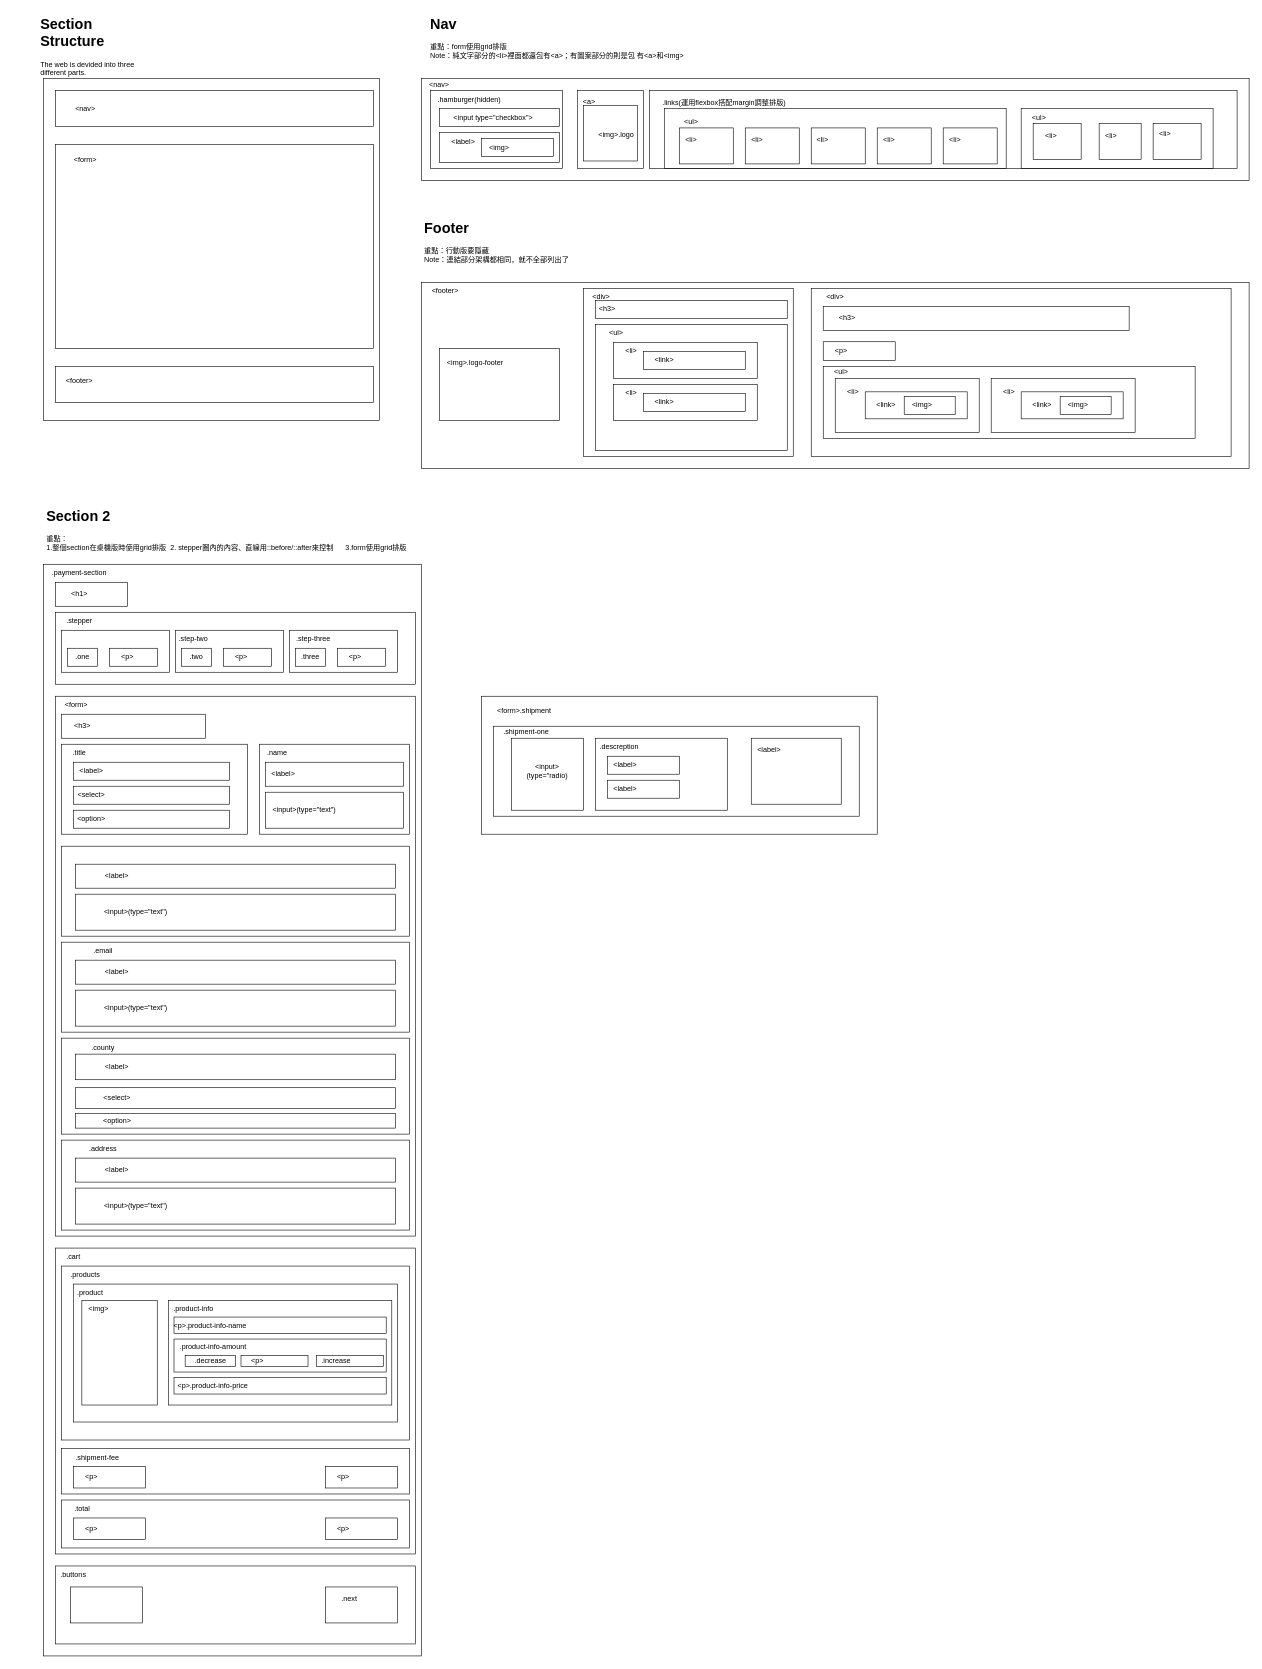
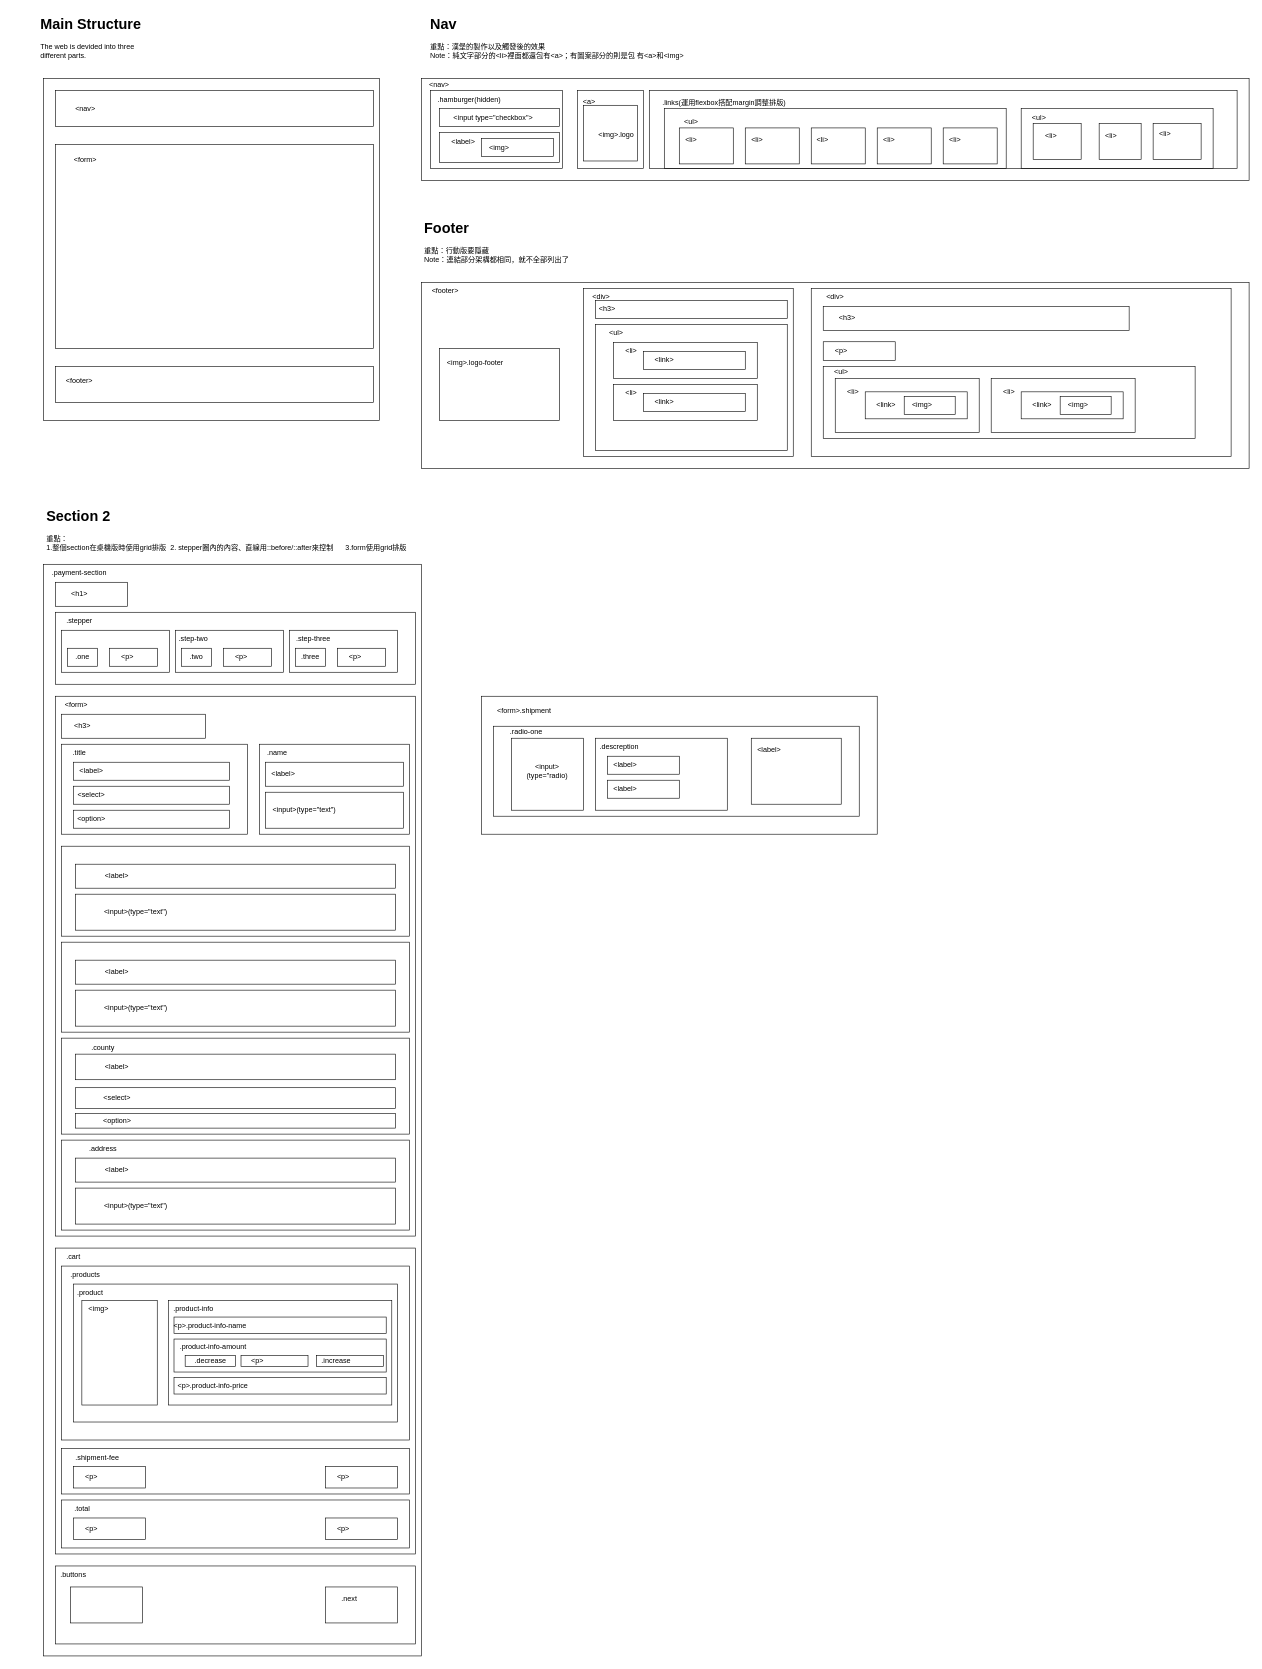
- <mxCell id="9" value="&lt;h1&gt;Section Structure&amp;nbsp;&lt;/h1&gt;&lt;p&gt;The web is devided into three different parts.&lt;/p&gt;" style="text;html=1;strokeColor=none;fillColor=none;spacing=5;spacingTop=-20;whiteSpace=wrap;overflow=hidden;rounded=0;" parent="1" vertex="1"><mxGeometry x="62" y="20" width="190" height="120" as="geometry" /></mxCell>
+ <mxCell id="9" value="&lt;h1&gt;Main Structure&amp;nbsp;&lt;/h1&gt;&lt;p&gt;The web is devided into three different parts.&lt;/p&gt;" style="text;html=1;strokeColor=none;fillColor=none;spacing=5;spacingTop=-20;whiteSpace=wrap;overflow=hidden;rounded=0;" parent="1" vertex="1"><mxGeometry x="62" y="20" width="190" height="120" as="geometry" /></mxCell>
- <mxCell id="11" value="&lt;h1&gt;Nav&lt;/h1&gt;&lt;div&gt;重點：form使用grid排版&lt;/div&gt;&lt;div&gt;Note：純文字部分的&amp;lt;li&amp;gt;裡面都還包有&amp;lt;a&amp;gt;；有圖案部分的則是包 有&amp;lt;a&amp;gt;和&amp;lt;img&amp;gt;&lt;/div&gt;" style="text;html=1;strokeColor=none;fillColor=none;spacing=5;spacingTop=-20;whiteSpace=wrap;overflow=hidden;rounded=0;" parent="10" vertex="1"><mxGeometry x="712" y="20" width="470" height="120" as="geometry" /></mxCell>
+ <mxCell id="11" value="&lt;h1&gt;Nav&lt;/h1&gt;&lt;div&gt;重點：漢堡的製作以及觸發後的效果&lt;/div&gt;&lt;div&gt;Note：純文字部分的&amp;lt;li&amp;gt;裡面都還包有&amp;lt;a&amp;gt;；有圖案部分的則是包 有&amp;lt;a&amp;gt;和&amp;lt;img&amp;gt;&lt;/div&gt;" style="text;html=1;strokeColor=none;fillColor=none;spacing=5;spacingTop=-20;whiteSpace=wrap;overflow=hidden;rounded=0;" parent="10" vertex="1"><mxGeometry x="712" y="20" width="470" height="120" as="geometry" /></mxCell>
- <mxCell id="211" value=".shipment-one" style="text;html=1;strokeColor=none;fillColor=none;align=center;verticalAlign=middle;whiteSpace=wrap;rounded=0;" parent="93" vertex="1"><mxGeometry x="822" y="1205" width="110" height="30" as="geometry" /></mxCell>
+ <mxCell id="211" value=".radio-one" style="text;html=1;strokeColor=none;fillColor=none;align=center;verticalAlign=middle;whiteSpace=wrap;rounded=0;" parent="93" vertex="1"><mxGeometry x="822" y="1205" width="110" height="30" as="geometry" /></mxCell>
- <mxCell id="145" value=".email" style="text;html=1;strokeColor=none;fillColor=none;align=center;verticalAlign=middle;whiteSpace=wrap;rounded=0;" parent="143" vertex="1"><mxGeometry width="139.2" height="30" as="geometry" /></mxCell>
